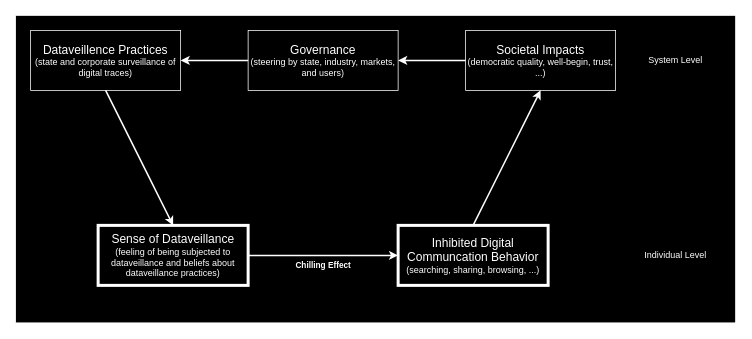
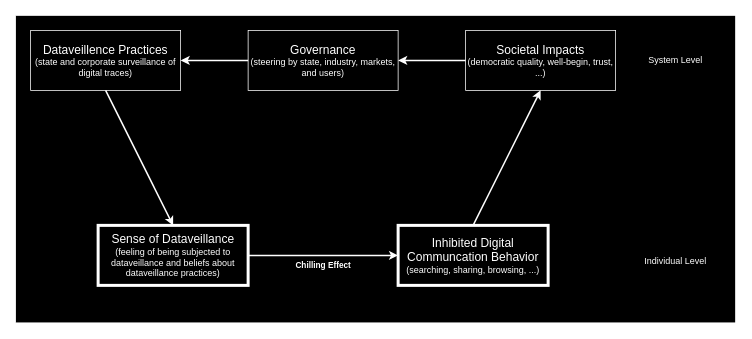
- <mxCell id="13" value="Individual Level" style="rounded=0;whiteSpace=wrap;html=1;fillColor=#000000;fontColor=#FFFFFF;" vertex="1" parent="1"><mxGeometry x="840" y="310" width="120" height="60" as="geometry" /></mxCell>
+ <mxCell id="13" value="Individual Level" style="rounded=0;whiteSpace=wrap;html=1;fillColor=#000000;fontColor=#FFFFFF;" vertex="1" parent="1"><mxGeometry x="840" y="310" width="120" height="75" as="geometry" /></mxCell>
